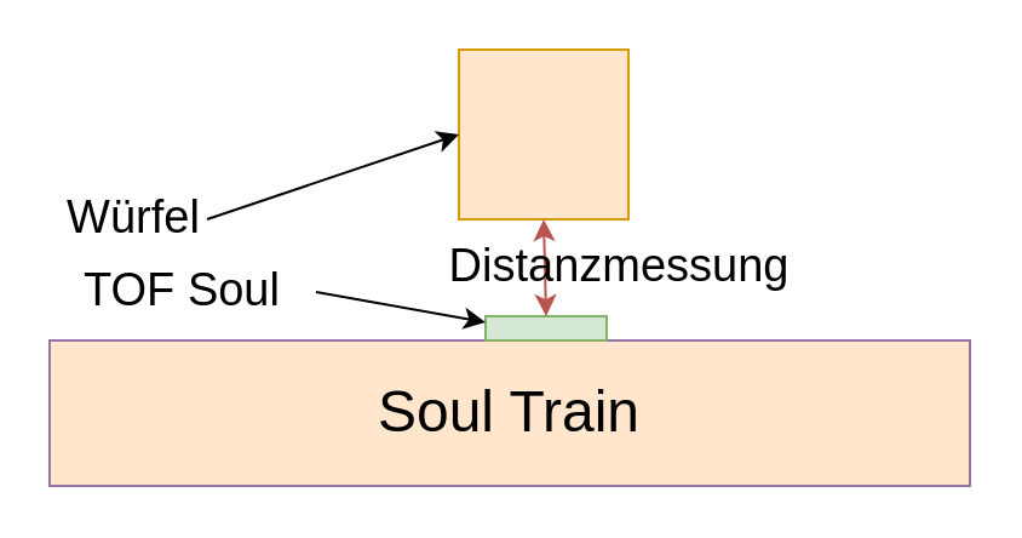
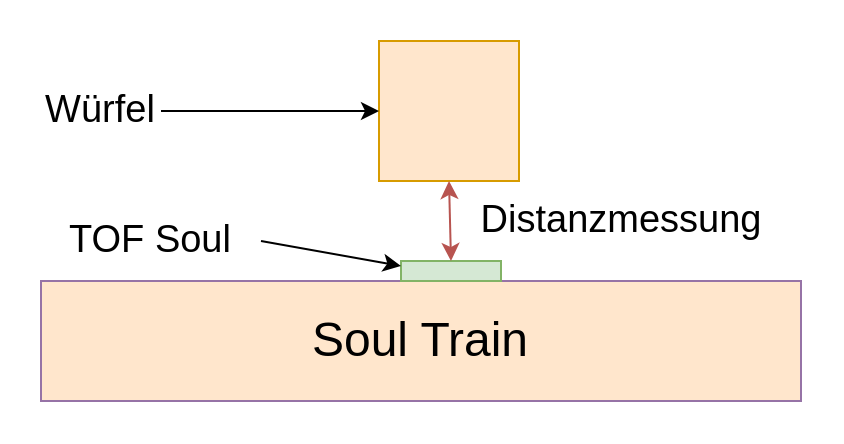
- <mxCell id="7" value="Würfel" style="text;html=1;strokeColor=none;fillColor=none;align=center;verticalAlign=middle;whiteSpace=wrap;rounded=0;fontSize=19;" vertex="1" parent="1"><mxGeometry x="25" y="80" width="60" height="20" as="geometry" /></mxCell>
+ <mxCell id="7" value="Würfel" style="text;html=1;strokeColor=none;fillColor=none;align=center;verticalAlign=middle;whiteSpace=wrap;rounded=0;fontSize=19;" vertex="1" parent="1"><mxGeometry x="20" y="45" width="60" height="20" as="geometry" /></mxCell>
- <mxCell id="10" value="Distanzmessung" style="text;html=1;strokeColor=none;fillColor=none;align=center;verticalAlign=middle;whiteSpace=wrap;rounded=0;fontSize=19;" vertex="1" parent="1"><mxGeometry x="185" y="100" width="141" height="20" as="geometry" /></mxCell>
+ <mxCell id="10" value="Distanzmessung" style="text;html=1;strokeColor=none;fillColor=none;align=center;verticalAlign=middle;whiteSpace=wrap;rounded=0;fontSize=19;" vertex="1" parent="1"><mxGeometry x="240" y="100" width="141" height="20" as="geometry" /></mxCell>
